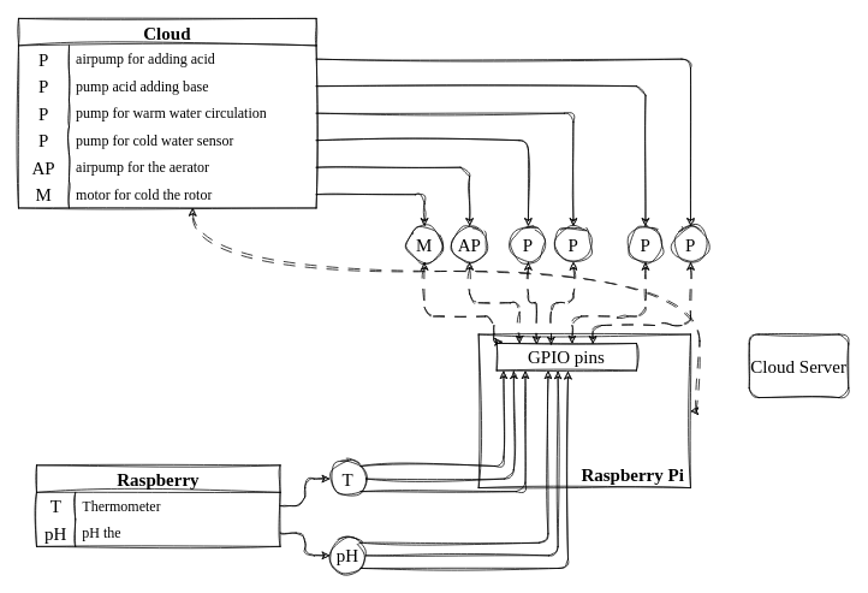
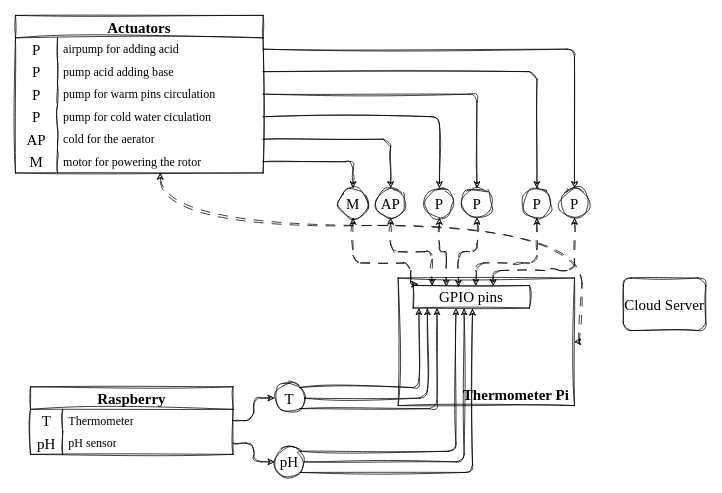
- <mxCell id="18" value="Cloud" style="shape=table;startSize=30;container=1;collapsible=0;childLayout=tableLayout;fixedRows=1;rowLines=0;fontStyle=1;hachureGap=4;fontFamily=Architects Daughter;fontSource=https%3A%2F%2Ffonts.googleapis.com%2Fcss%3Ffamily%3DArchitects%2BDaughter;fontSize=20;fillColor=none;sketch=1;curveFitting=1;jiggle=2;strokeColor=#000000;labelBackgroundColor=none;fontColor=#000000;" parent="1" vertex="1"><mxGeometry x="20" y="20" width="330.0" height="210" as="geometry" /></mxCell>
+ <mxCell id="18" value="Actuators" style="shape=table;startSize=30;container=1;collapsible=0;childLayout=tableLayout;fixedRows=1;rowLines=0;fontStyle=1;hachureGap=4;fontFamily=Architects Daughter;fontSource=https%3A%2F%2Ffonts.googleapis.com%2Fcss%3Ffamily%3DArchitects%2BDaughter;fontSize=20;fillColor=none;sketch=1;curveFitting=1;jiggle=2;strokeColor=#000000;labelBackgroundColor=none;fontColor=#000000;" parent="1" vertex="1"><mxGeometry x="20" y="20" width="330.0" height="210" as="geometry" /></mxCell>
- <mxCell id="27" value="pump for warm water circulation" style="shape=partialRectangle;html=1;whiteSpace=wrap;connectable=0;top=0;left=0;bottom=0;right=0;align=left;spacingLeft=6;overflow=hidden;hachureGap=4;fontFamily=Architects Daughter;fontSource=https%3A%2F%2Ffonts.googleapis.com%2Fcss%3Ffamily%3DArchitects%2BDaughter;fontSize=16;fillColor=none;sketch=1;curveFitting=1;jiggle=2;strokeColor=#000000;labelBackgroundColor=none;fontColor=#000000;" parent="25" vertex="1"><mxGeometry x="56" width="274" height="30" as="geometry"><mxRectangle width="274" height="30" as="alternateBounds" /></mxGeometry></mxCell>
+ <mxCell id="27" value="pump for warm pins circulation" style="shape=partialRectangle;html=1;whiteSpace=wrap;connectable=0;top=0;left=0;bottom=0;right=0;align=left;spacingLeft=6;overflow=hidden;hachureGap=4;fontFamily=Architects Daughter;fontSource=https%3A%2F%2Ffonts.googleapis.com%2Fcss%3Ffamily%3DArchitects%2BDaughter;fontSize=16;fillColor=none;sketch=1;curveFitting=1;jiggle=2;strokeColor=#000000;labelBackgroundColor=none;fontColor=#000000;" parent="25" vertex="1"><mxGeometry x="56" width="274" height="30" as="geometry"><mxRectangle width="274" height="30" as="alternateBounds" /></mxGeometry></mxCell>
- <mxCell id="30" value="pump for cold water sensor" style="shape=partialRectangle;html=1;whiteSpace=wrap;connectable=0;top=0;left=0;bottom=0;right=0;align=left;spacingLeft=6;overflow=hidden;hachureGap=4;fontFamily=Architects Daughter;fontSource=https%3A%2F%2Ffonts.googleapis.com%2Fcss%3Ffamily%3DArchitects%2BDaughter;fontSize=16;fillColor=none;sketch=1;curveFitting=1;jiggle=2;strokeColor=#000000;labelBackgroundColor=none;fontColor=#000000;" parent="28" vertex="1"><mxGeometry x="56" width="274" height="30" as="geometry"><mxRectangle width="274" height="30" as="alternateBounds" /></mxGeometry></mxCell>
+ <mxCell id="30" value="pump for cold water ciculation" style="shape=partialRectangle;html=1;whiteSpace=wrap;connectable=0;top=0;left=0;bottom=0;right=0;align=left;spacingLeft=6;overflow=hidden;hachureGap=4;fontFamily=Architects Daughter;fontSource=https%3A%2F%2Ffonts.googleapis.com%2Fcss%3Ffamily%3DArchitects%2BDaughter;fontSize=16;fillColor=none;sketch=1;curveFitting=1;jiggle=2;strokeColor=#000000;labelBackgroundColor=none;fontColor=#000000;" parent="28" vertex="1"><mxGeometry x="56" width="274" height="30" as="geometry"><mxRectangle width="274" height="30" as="alternateBounds" /></mxGeometry></mxCell>
- <mxCell id="33" value="airpump for the aerator" style="shape=partialRectangle;html=1;whiteSpace=wrap;connectable=0;top=0;left=0;bottom=0;right=0;align=left;spacingLeft=6;overflow=hidden;hachureGap=4;fontFamily=Architects Daughter;fontSource=https%3A%2F%2Ffonts.googleapis.com%2Fcss%3Ffamily%3DArchitects%2BDaughter;fontSize=16;fillColor=none;sketch=1;curveFitting=1;jiggle=2;strokeColor=#000000;labelBackgroundColor=none;fontColor=#000000;" parent="31" vertex="1"><mxGeometry x="56" width="274" height="30" as="geometry"><mxRectangle width="274" height="30" as="alternateBounds" /></mxGeometry></mxCell>
+ <mxCell id="33" value="cold for the aerator" style="shape=partialRectangle;html=1;whiteSpace=wrap;connectable=0;top=0;left=0;bottom=0;right=0;align=left;spacingLeft=6;overflow=hidden;hachureGap=4;fontFamily=Architects Daughter;fontSource=https%3A%2F%2Ffonts.googleapis.com%2Fcss%3Ffamily%3DArchitects%2BDaughter;fontSize=16;fillColor=none;sketch=1;curveFitting=1;jiggle=2;strokeColor=#000000;labelBackgroundColor=none;fontColor=#000000;" parent="31" vertex="1"><mxGeometry x="56" width="274" height="30" as="geometry"><mxRectangle width="274" height="30" as="alternateBounds" /></mxGeometry></mxCell>
- <mxCell id="36" value="motor for cold the rotor" style="shape=partialRectangle;html=1;whiteSpace=wrap;connectable=0;top=0;left=0;bottom=0;right=0;align=left;spacingLeft=6;overflow=hidden;hachureGap=4;fontFamily=Architects Daughter;fontSource=https%3A%2F%2Ffonts.googleapis.com%2Fcss%3Ffamily%3DArchitects%2BDaughter;fontSize=16;fillColor=none;sketch=1;curveFitting=1;jiggle=2;strokeColor=#000000;labelBackgroundColor=none;fontColor=#000000;" parent="34" vertex="1"><mxGeometry x="56" width="274" height="30" as="geometry"><mxRectangle width="274" height="30" as="alternateBounds" /></mxGeometry></mxCell>
+ <mxCell id="36" value="motor for powering the rotor" style="shape=partialRectangle;html=1;whiteSpace=wrap;connectable=0;top=0;left=0;bottom=0;right=0;align=left;spacingLeft=6;overflow=hidden;hachureGap=4;fontFamily=Architects Daughter;fontSource=https%3A%2F%2Ffonts.googleapis.com%2Fcss%3Ffamily%3DArchitects%2BDaughter;fontSize=16;fillColor=none;sketch=1;curveFitting=1;jiggle=2;strokeColor=#000000;labelBackgroundColor=none;fontColor=#000000;" parent="34" vertex="1"><mxGeometry x="56" width="274" height="30" as="geometry"><mxRectangle width="274" height="30" as="alternateBounds" /></mxGeometry></mxCell>
- <mxCell id="3" value="&lt;b&gt;Raspberry Pi&amp;nbsp;&lt;/b&gt;" style="rounded=0;whiteSpace=wrap;html=1;hachureGap=4;fontFamily=Architects Daughter;fontSource=https%3A%2F%2Ffonts.googleapis.com%2Fcss%3Ffamily%3DArchitects%2BDaughter;fontSize=20;align=right;verticalAlign=bottom;fillColor=none;sketch=1;curveFitting=1;jiggle=2;strokeColor=#000000;labelBackgroundColor=none;fontColor=#000000;" parent="1" vertex="1"><mxGeometry x="530" y="370" width="235" height="170" as="geometry" /></mxCell>
+ <mxCell id="3" value="&lt;b&gt;Thermometer Pi&amp;nbsp;&lt;/b&gt;" style="rounded=0;whiteSpace=wrap;html=1;hachureGap=4;fontFamily=Architects Daughter;fontSource=https%3A%2F%2Ffonts.googleapis.com%2Fcss%3Ffamily%3DArchitects%2BDaughter;fontSize=20;align=right;verticalAlign=bottom;fillColor=none;sketch=1;curveFitting=1;jiggle=2;strokeColor=#000000;labelBackgroundColor=none;fontColor=#000000;" parent="1" vertex="1"><mxGeometry x="530" y="370" width="235" height="170" as="geometry" /></mxCell>
- <mxCell id="49" value="pH the" style="shape=partialRectangle;html=1;whiteSpace=wrap;connectable=0;top=0;left=0;bottom=0;right=0;align=left;spacingLeft=6;overflow=hidden;hachureGap=4;fontFamily=Architects Daughter;fontSource=https%3A%2F%2Ffonts.googleapis.com%2Fcss%3Ffamily%3DArchitects%2BDaughter;fontSize=16;fillColor=none;sketch=1;curveFitting=1;jiggle=2;strokeColor=#000000;labelBackgroundColor=none;fontColor=#000000;" parent="47" vertex="1"><mxGeometry x="43" width="227" height="30" as="geometry"><mxRectangle width="227" height="30" as="alternateBounds" /></mxGeometry></mxCell>
+ <mxCell id="49" value="pH sensor" style="shape=partialRectangle;html=1;whiteSpace=wrap;connectable=0;top=0;left=0;bottom=0;right=0;align=left;spacingLeft=6;overflow=hidden;hachureGap=4;fontFamily=Architects Daughter;fontSource=https%3A%2F%2Ffonts.googleapis.com%2Fcss%3Ffamily%3DArchitects%2BDaughter;fontSize=16;fillColor=none;sketch=1;curveFitting=1;jiggle=2;strokeColor=#000000;labelBackgroundColor=none;fontColor=#000000;" parent="47" vertex="1"><mxGeometry x="43" width="227" height="30" as="geometry"><mxRectangle width="227" height="30" as="alternateBounds" /></mxGeometry></mxCell>
